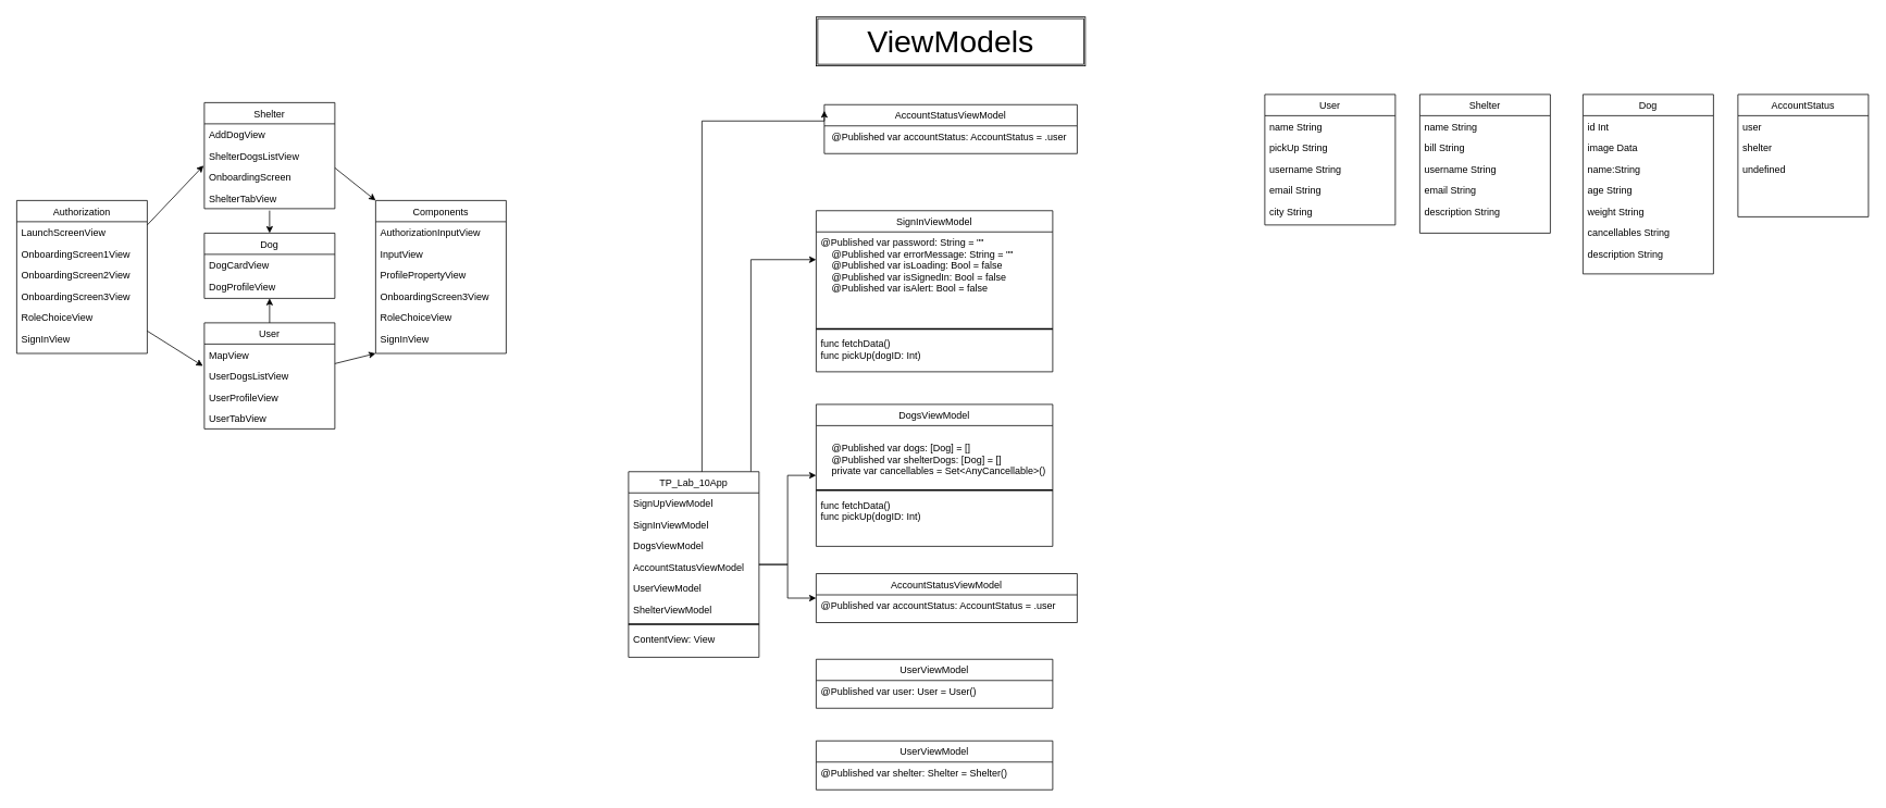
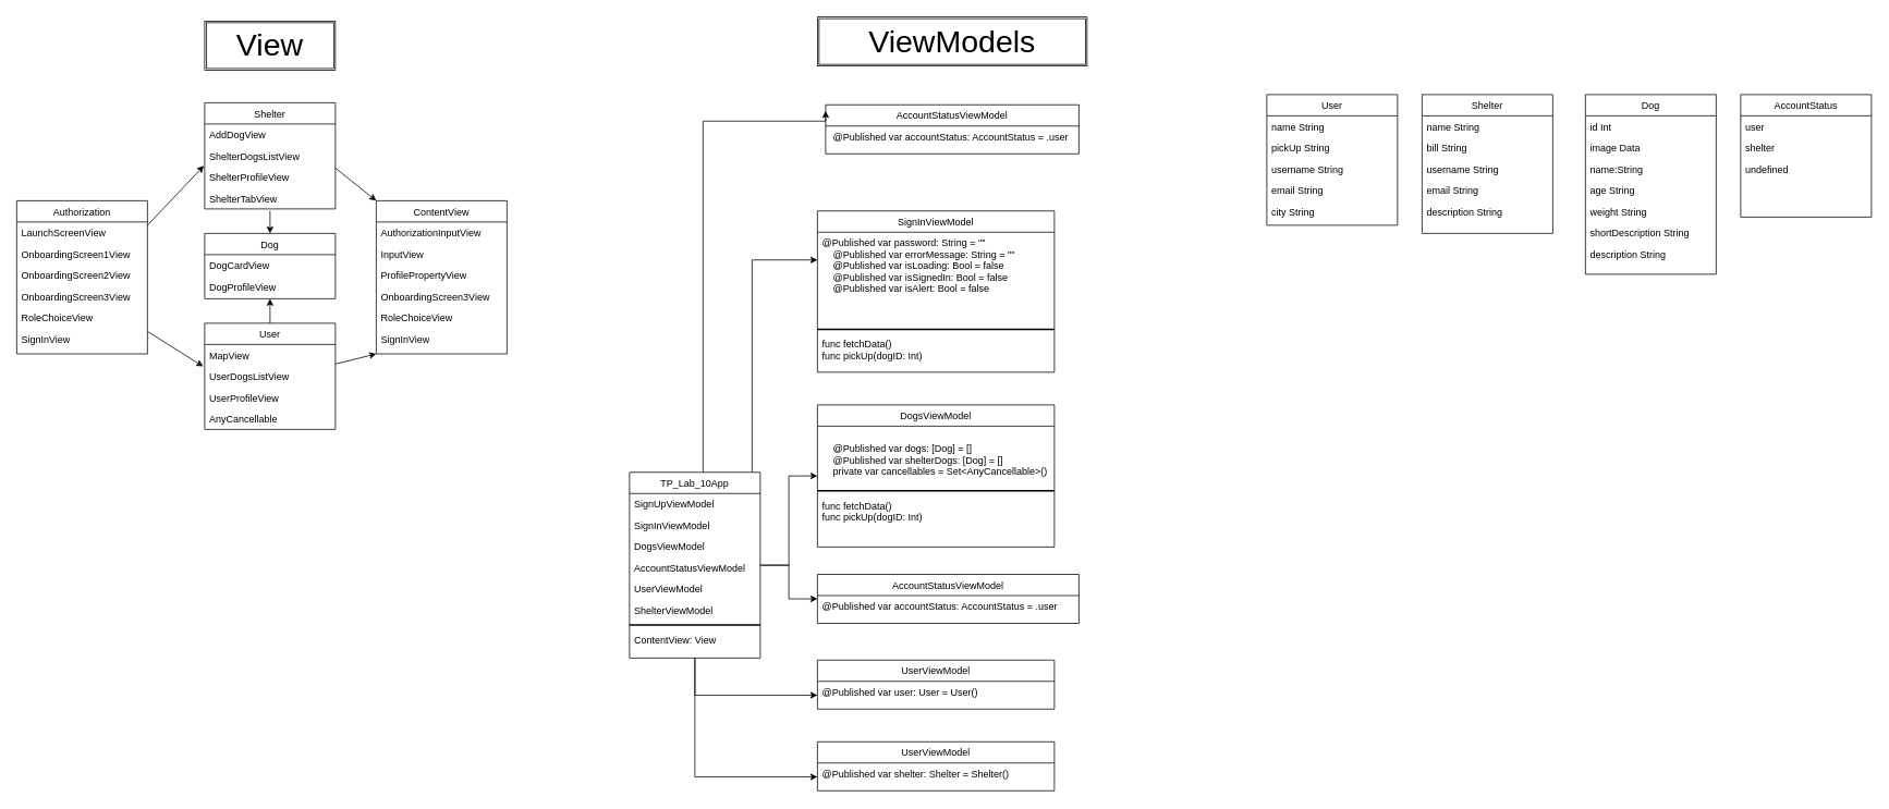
+ <mxCell id="58" value="&lt;font style=&quot;font-size: 38px;&quot;&gt;View&lt;/font&gt;" style="shape=ext;double=1;rounded=0;whiteSpace=wrap;html=1;" parent="1" vertex="1"><mxGeometry x="250" y="25" width="160" height="60" as="geometry" /></mxCell>
- <mxCell id="80" value="OnboardingScreen" style="text;align=left;verticalAlign=top;spacingLeft=4;spacingRight=4;overflow=hidden;rotatable=0;points=[[0,0.5],[1,0.5]];portConstraint=eastwest;rounded=0;shadow=0;html=0;" parent="77" vertex="1"><mxGeometry y="78" width="160" height="26" as="geometry" /></mxCell>
+ <mxCell id="80" value="ShelterProfileView" style="text;align=left;verticalAlign=top;spacingLeft=4;spacingRight=4;overflow=hidden;rotatable=0;points=[[0,0.5],[1,0.5]];portConstraint=eastwest;rounded=0;shadow=0;html=0;" parent="77" vertex="1"><mxGeometry y="78" width="160" height="26" as="geometry" /></mxCell>
- <mxCell id="66" value="Components" style="swimlane;fontStyle=0;align=center;verticalAlign=top;childLayout=stackLayout;horizontal=1;startSize=26;horizontalStack=0;resizeParent=1;resizeLast=0;collapsible=1;marginBottom=0;rounded=0;shadow=0;strokeWidth=1;" parent="1" vertex="1"><mxGeometry x="460" y="245" width="160" height="187.5" as="geometry"><mxRectangle x="550" y="140" width="160" height="26" as="alternateBounds" /></mxGeometry></mxCell>
+ <mxCell id="66" value="ContentView" style="swimlane;fontStyle=0;align=center;verticalAlign=top;childLayout=stackLayout;horizontal=1;startSize=26;horizontalStack=0;resizeParent=1;resizeLast=0;collapsible=1;marginBottom=0;rounded=0;shadow=0;strokeWidth=1;" parent="1" vertex="1"><mxGeometry x="460" y="245" width="160" height="187.5" as="geometry"><mxRectangle x="550" y="140" width="160" height="26" as="alternateBounds" /></mxGeometry></mxCell>
- <mxCell id="12" value="cancellables String" style="text;align=left;verticalAlign=top;spacingLeft=4;spacingRight=4;overflow=hidden;rotatable=0;points=[[0,0.5],[1,0.5]];portConstraint=eastwest;rounded=0;shadow=0;html=0;" parent="6" vertex="1"><mxGeometry y="156" width="160" height="26" as="geometry" /></mxCell>
+ <mxCell id="12" value="shortDescription String" style="text;align=left;verticalAlign=top;spacingLeft=4;spacingRight=4;overflow=hidden;rotatable=0;points=[[0,0.5],[1,0.5]];portConstraint=eastwest;rounded=0;shadow=0;html=0;" parent="6" vertex="1"><mxGeometry y="156" width="160" height="26" as="geometry" /></mxCell>
- <mxCell id="86" value="UserTabView" style="text;align=left;verticalAlign=top;spacingLeft=4;spacingRight=4;overflow=hidden;rotatable=0;points=[[0,0.5],[1,0.5]];portConstraint=eastwest;" parent="82" vertex="1"><mxGeometry y="104" width="160" height="26" as="geometry" /></mxCell>
+ <mxCell id="86" value="AnyCancellable" style="text;align=left;verticalAlign=top;spacingLeft=4;spacingRight=4;overflow=hidden;rotatable=0;points=[[0,0.5],[1,0.5]];portConstraint=eastwest;" parent="82" vertex="1"><mxGeometry y="104" width="160" height="26" as="geometry" /></mxCell>
+ <mxCell id="29" style="edgeStyle=orthogonalEdgeStyle;rounded=0;orthogonalLoop=1;jettySize=auto;html=1;" parent="1" source="31" target="53" edge="1"><mxGeometry relative="1" as="geometry" /></mxCell>
+ <mxCell id="30" style="edgeStyle=orthogonalEdgeStyle;rounded=0;orthogonalLoop=1;jettySize=auto;html=1;entryX=0;entryY=0.5;entryDx=0;entryDy=0;" parent="1" source="31" target="55" edge="1"><mxGeometry relative="1" as="geometry" /></mxCell>
